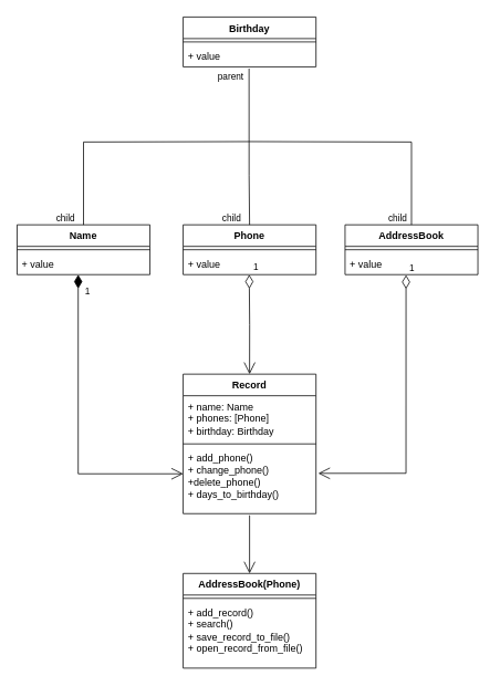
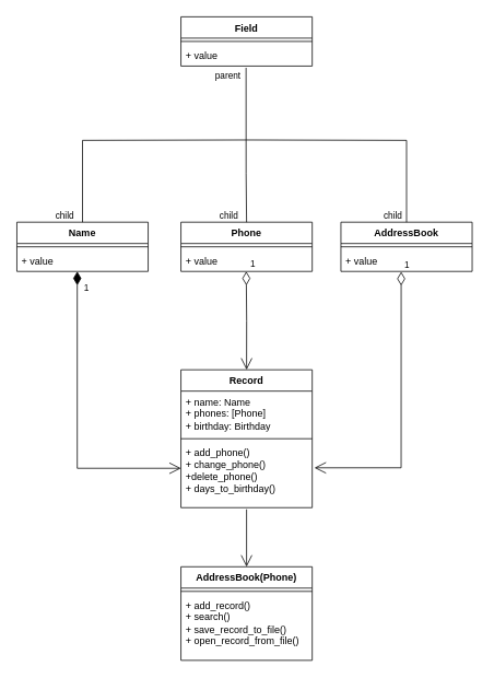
- <mxCell id="20" value="Birthday" style="swimlane;fontStyle=1;align=center;verticalAlign=top;childLayout=stackLayout;horizontal=1;startSize=26;horizontalStack=0;resizeParent=1;resizeParentMax=0;resizeLast=0;collapsible=1;marginBottom=0;whiteSpace=wrap;html=1;" vertex="1" parent="9"><mxGeometry x="200" width="160" height="60" as="geometry" /></mxCell>
+ <mxCell id="20" value="Field" style="swimlane;fontStyle=1;align=center;verticalAlign=top;childLayout=stackLayout;horizontal=1;startSize=26;horizontalStack=0;resizeParent=1;resizeParentMax=0;resizeLast=0;collapsible=1;marginBottom=0;whiteSpace=wrap;html=1;" vertex="1" parent="9"><mxGeometry x="200" width="160" height="60" as="geometry" /></mxCell>
